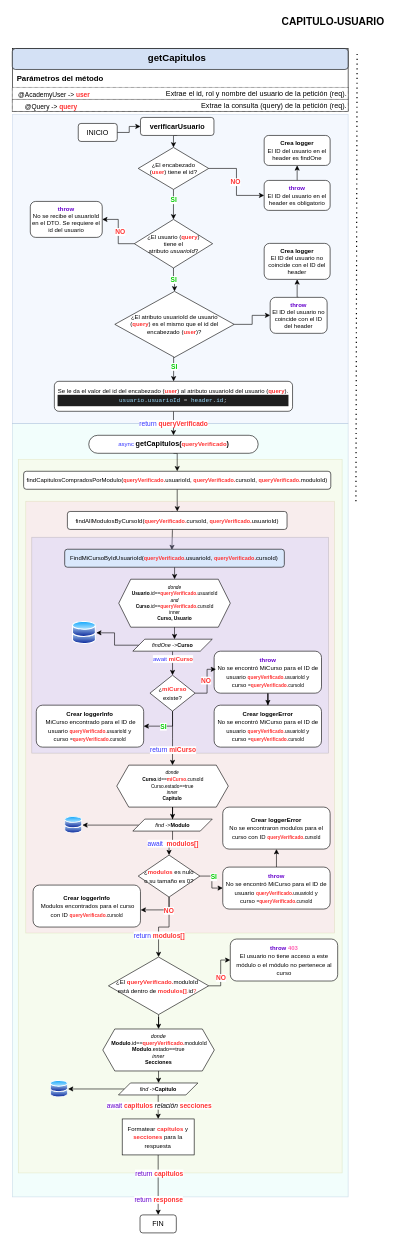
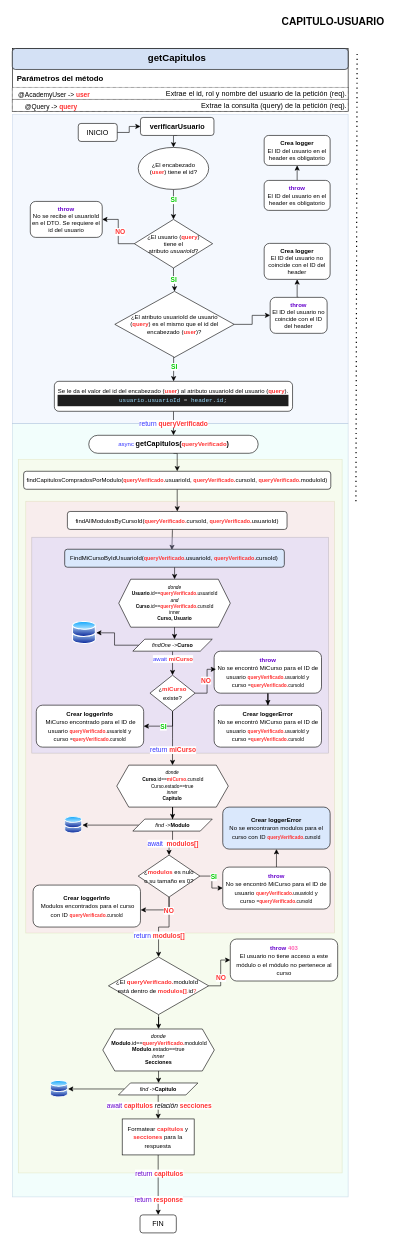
- <mxCell id="27" value="&lt;font style=&quot;color: rgb(0, 0, 0);&quot;&gt;&lt;font&gt;&lt;b style=&quot;&quot;&gt;Crea logger&lt;/b&gt;&lt;/font&gt;&lt;br&gt;&lt;/font&gt;&lt;div&gt;El ID del usuario en el header es findOne&lt;/div&gt;" style="rounded=1;whiteSpace=wrap;html=1;fontSize=10;" vertex="1" parent="1"><mxGeometry x="440" y="225" width="110" height="50" as="geometry" /></mxCell>
+ <mxCell id="27" value="&lt;font style=&quot;color: rgb(0, 0, 0);&quot;&gt;&lt;font&gt;&lt;b style=&quot;&quot;&gt;Crea logger&lt;/b&gt;&lt;/font&gt;&lt;br&gt;&lt;/font&gt;&lt;div&gt;El ID del usuario en el header es obligatorio&lt;/div&gt;" style="rounded=1;whiteSpace=wrap;html=1;fontSize=10;" vertex="1" parent="1"><mxGeometry x="440" y="225" width="110" height="50" as="geometry" /></mxCell>
- <mxCell id="22" value="¿El encabezado (&lt;font style=&quot;color: rgb(255, 51, 51);&quot;&gt;&lt;b&gt;user&lt;/b&gt;&lt;/font&gt;) tiene el id?" style="rhombus;whiteSpace=wrap;html=1;fontSize=10;spacingRight=7;spacingLeft=7;" vertex="1" parent="1"><mxGeometry x="230" y="245" width="117.5" height="70" as="geometry" /></mxCell>
+ <mxCell id="22" value="¿El encabezado (&lt;font style=&quot;color: rgb(255, 51, 51);&quot;&gt;&lt;b&gt;user&lt;/b&gt;&lt;/font&gt;) tiene el id?" style="ellipse;whiteSpace=wrap;html=1;fontSize=10;spacingRight=7;spacingLeft=7;" vertex="1" parent="1"><mxGeometry x="230" y="245" width="117.5" height="70" as="geometry" /></mxCell>
- <mxCell id="16" style="edgeStyle=orthogonalEdgeStyle;rounded=0;orthogonalLoop=1;jettySize=auto;html=1;exitX=1;exitY=0.5;exitDx=0;exitDy=0;" edge="1" parent="1" source="22" target="26"><mxGeometry relative="1" as="geometry" /></mxCell>
- <mxCell id="17" value="&lt;b style=&quot;&quot;&gt;&lt;font style=&quot;color: rgb(255, 51, 51);&quot;&gt;NO&lt;/font&gt;&lt;/b&gt;" style="edgeLabel;html=1;align=center;verticalAlign=middle;resizable=0;points=[];" vertex="1" connectable="0" parent="16"><mxGeometry x="0.005" y="-2" relative="1" as="geometry"><mxPoint as="offset" /></mxGeometry></mxCell>
- <mxCell id="78" value="&lt;font style=&quot;font-size: 10px;&quot;&gt;&lt;b&gt;Crear loggerError&lt;/b&gt;&lt;/font&gt;&lt;div&gt;&lt;span style=&quot;font-size: 10px;&quot;&gt;No se encontraron modulos para el curso con ID&amp;nbsp;&lt;/span&gt;&lt;b style=&quot;background-color: transparent; color: light-dark(rgb(0, 0, 0), rgb(255, 255, 255)); font-size: 8px;&quot;&gt;&lt;font style=&quot;color: rgb(255, 51, 51);&quot;&gt;queryVerificado&lt;/font&gt;&lt;font style=&quot;color: rgb(255, 51, 51);&quot;&gt;.&lt;/font&gt;&lt;/b&gt;&lt;span style=&quot;background-color: transparent; color: light-dark(rgb(0, 0, 0), rgb(255, 255, 255)); font-size: 8px;&quot;&gt;cursoId&lt;/span&gt;&lt;/div&gt;" style="rounded=1;whiteSpace=wrap;html=1;" vertex="1" parent="1"><mxGeometry x="370.94" y="1345" width="179.06" height="70" as="geometry" /></mxCell>
+ <mxCell id="78" value="&lt;font style=&quot;font-size: 10px;&quot;&gt;&lt;b&gt;Crear loggerError&lt;/b&gt;&lt;/font&gt;&lt;div&gt;&lt;span style=&quot;font-size: 10px;&quot;&gt;No se encontraron modulos para el curso con ID&amp;nbsp;&lt;/span&gt;&lt;b style=&quot;background-color: transparent; color: light-dark(rgb(0, 0, 0), rgb(255, 255, 255)); font-size: 8px;&quot;&gt;&lt;font style=&quot;color: rgb(255, 51, 51);&quot;&gt;queryVerificado&lt;/font&gt;&lt;font style=&quot;color: rgb(255, 51, 51);&quot;&gt;.&lt;/font&gt;&lt;/b&gt;&lt;span style=&quot;background-color: transparent; color: light-dark(rgb(0, 0, 0), rgb(255, 255, 255)); font-size: 8px;&quot;&gt;cursoId&lt;/span&gt;&lt;/div&gt;" style="rounded=1;whiteSpace=wrap;html=1;fillColor=#dae8fc;" vertex="1" parent="1"><mxGeometry x="370.94" y="1345" width="179.06" height="70" as="geometry" /></mxCell>
